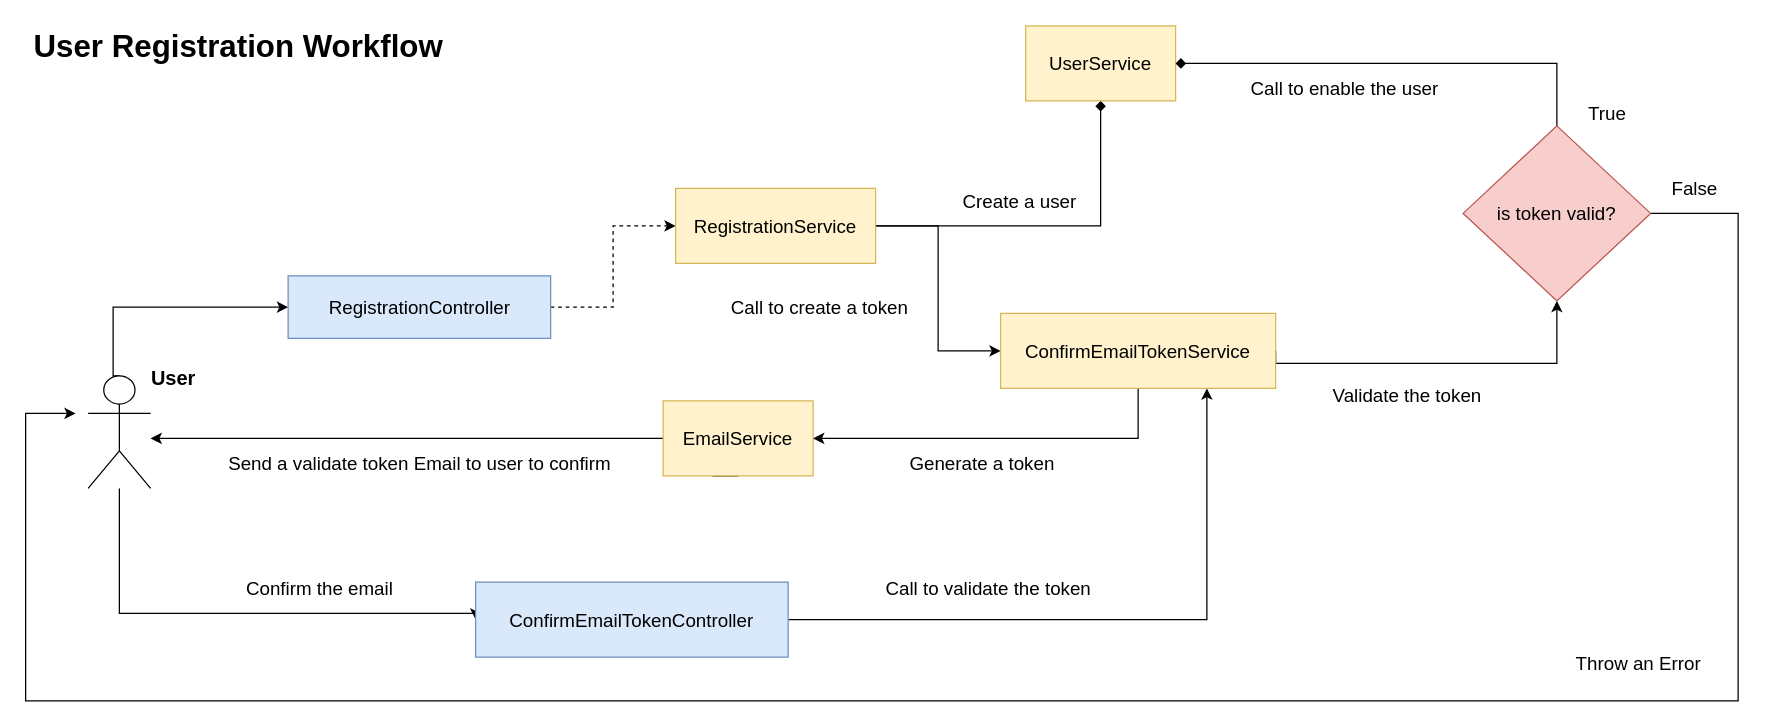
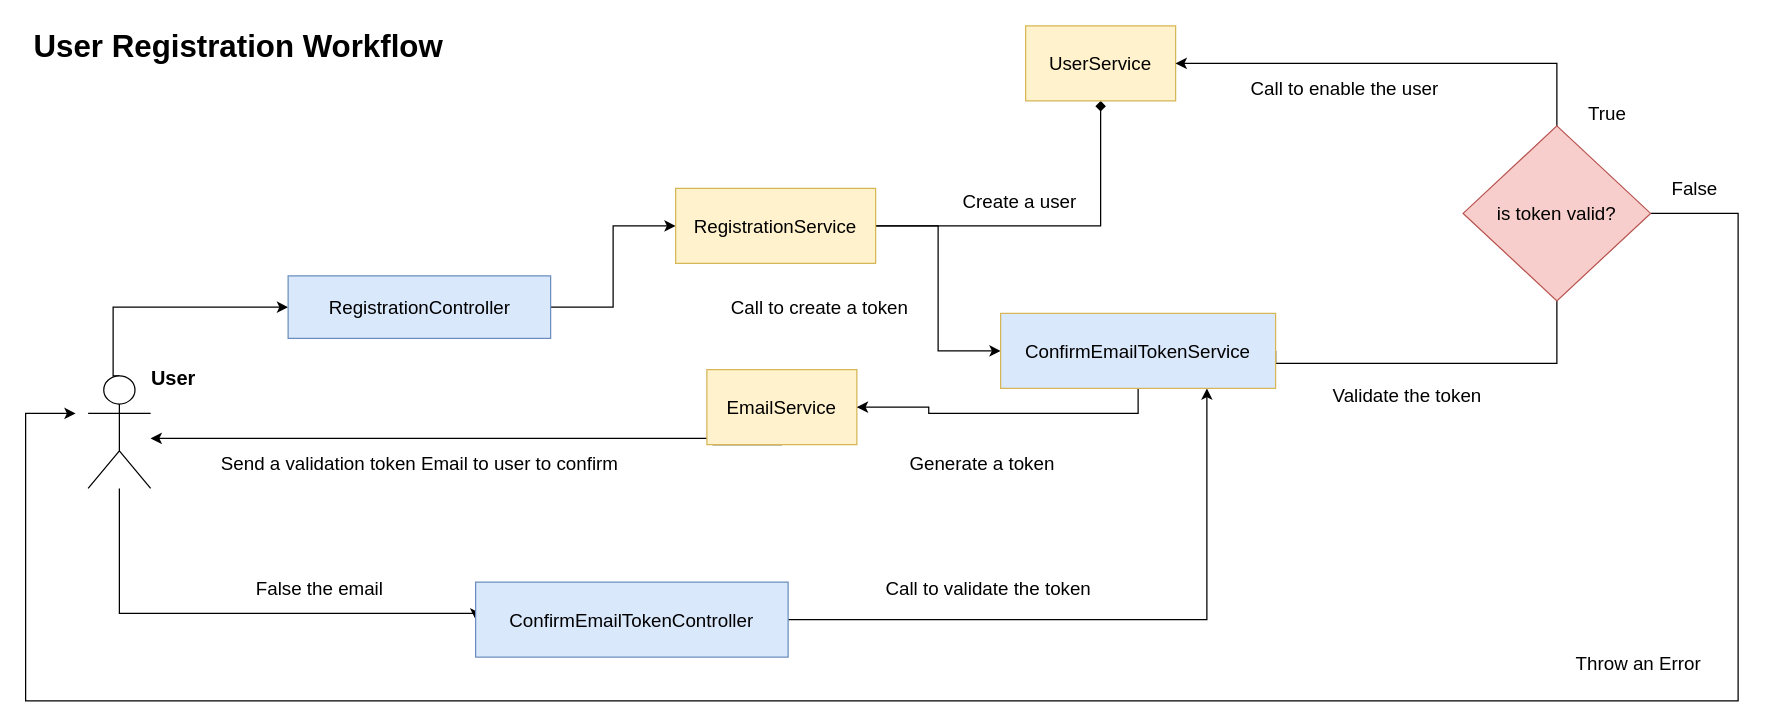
- <mxCell id="24" style="edgeStyle=orthogonalEdgeStyle;rounded=0;orthogonalLoop=1;jettySize=auto;html=1;entryX=1;entryY=0.5;entryDx=0;entryDy=0;fontFamily=Helvetica;fontSize=15;endArrow=diamond;" edge="1" parent="1" source="26" target="11"><mxGeometry relative="1" as="geometry"><Array as="points"><mxPoint x="1245" y="50" /><mxPoint x="940" y="50" /></Array></mxGeometry></mxCell>
+ <mxCell id="24" style="edgeStyle=orthogonalEdgeStyle;rounded=0;orthogonalLoop=1;jettySize=auto;html=1;entryX=1;entryY=0.5;entryDx=0;entryDy=0;fontFamily=Helvetica;fontSize=15;" edge="1" parent="1" source="26" target="11"><mxGeometry relative="1" as="geometry"><Array as="points"><mxPoint x="1245" y="50" /><mxPoint x="940" y="50" /></Array></mxGeometry></mxCell>
- <mxCell id="6" style="edgeStyle=orthogonalEdgeStyle;rounded=0;orthogonalLoop=1;jettySize=auto;html=1;exitX=1;exitY=0.5;exitDx=0;exitDy=0;entryX=0;entryY=0.5;entryDx=0;entryDy=0;fontFamily=Helvetica;fontStyle=0;fontSize=15;dashed=1;" edge="1" parent="1" source="7" target="10"><mxGeometry relative="1" as="geometry" /></mxCell>
+ <mxCell id="6" style="edgeStyle=orthogonalEdgeStyle;rounded=0;orthogonalLoop=1;jettySize=auto;html=1;exitX=1;exitY=0.5;exitDx=0;exitDy=0;entryX=0;entryY=0.5;entryDx=0;entryDy=0;fontFamily=Helvetica;fontStyle=0;fontSize=15;" edge="1" parent="1" source="7" target="10"><mxGeometry relative="1" as="geometry" /></mxCell>
- <mxCell id="20" style="edgeStyle=orthogonalEdgeStyle;rounded=0;orthogonalLoop=1;jettySize=auto;html=1;exitX=1;exitY=0.5;exitDx=0;exitDy=0;fontFamily=Helvetica;fontSize=15;entryX=0.5;entryY=1;entryDx=0;entryDy=0;" edge="1" parent="1" source="21" target="26"><mxGeometry relative="1" as="geometry"><mxPoint x="1090" y="290" as="targetPoint" /><Array as="points"><mxPoint x="1020" y="290" /><mxPoint x="1245" y="290" /></Array></mxGeometry></mxCell>
+ <mxCell id="20" style="edgeStyle=orthogonalEdgeStyle;rounded=0;orthogonalLoop=1;jettySize=auto;html=1;exitX=1;exitY=0.5;exitDx=0;exitDy=0;fontFamily=Helvetica;fontSize=15;entryX=0.5;entryY=1;entryDx=0;entryDy=0;endArrow=none;" edge="1" parent="1" source="21" target="26"><mxGeometry relative="1" as="geometry"><mxPoint x="1090" y="290" as="targetPoint" /><Array as="points"><mxPoint x="1020" y="290" /><mxPoint x="1245" y="290" /></Array></mxGeometry></mxCell>
- <mxCell id="21" value="ConfirmEmailTokenService" style="whiteSpace=wrap;html=1;fontFamily=Helvetica;fontSize=15;fillColor=#fff2cc;strokeColor=#d6b656;" vertex="1" parent="1"><mxGeometry x="800" y="250" width="220" height="60" as="geometry" /></mxCell>
+ <mxCell id="21" value="ConfirmEmailTokenService" style="whiteSpace=wrap;html=1;fontFamily=Helvetica;fontSize=15;fillColor=#dae8fc;strokeColor=#d6b656;" vertex="1" parent="1"><mxGeometry x="800" y="250" width="220" height="60" as="geometry" /></mxCell>
- <mxCell id="13" value="EmailService" style="rounded=0;whiteSpace=wrap;html=1;fontFamily=Helvetica;fontStyle=0;fontSize=15;fillColor=#fff2cc;strokeColor=#d6b656;" vertex="1" parent="1"><mxGeometry x="530" y="320" width="120" height="60" as="geometry" /></mxCell>
+ <mxCell id="13" value="EmailService" style="rounded=0;whiteSpace=wrap;html=1;fontFamily=Helvetica;fontStyle=0;fontSize=15;fillColor=#fff2cc;strokeColor=#d6b656;" vertex="1" parent="1"><mxGeometry x="565" y="295" width="120" height="60" as="geometry" /></mxCell>
- <mxCell id="15" value="Send a validate token Email to user to confirm" style="text;html=1;resizable=0;autosize=1;align=center;verticalAlign=middle;points=[];fillColor=none;strokeColor=none;rounded=0;fontFamily=Helvetica;fontStyle=0;fontSize=15;" vertex="1" parent="1"><mxGeometry x="170" y="360" width="330" height="20" as="geometry" /></mxCell>
+ <mxCell id="15" value="Send a validation token Email to user to confirm" style="text;html=1;resizable=0;autosize=1;align=center;verticalAlign=middle;points=[];fillColor=none;strokeColor=none;rounded=0;fontFamily=Helvetica;fontStyle=0;fontSize=15;" vertex="1" parent="1"><mxGeometry x="170" y="360" width="330" height="20" as="geometry" /></mxCell>
- <mxCell id="18" value="Confirm the email" style="text;html=1;resizable=0;autosize=1;align=center;verticalAlign=middle;points=[];fillColor=none;strokeColor=none;rounded=0;fontFamily=Helvetica;fontSize=15;" vertex="1" parent="1"><mxGeometry x="190" y="460" width="130" height="20" as="geometry" /></mxCell>
+ <mxCell id="18" value="False the email" style="text;html=1;resizable=0;autosize=1;align=center;verticalAlign=middle;points=[];fillColor=none;strokeColor=none;rounded=0;fontFamily=Helvetica;fontSize=15;" vertex="1" parent="1"><mxGeometry x="190" y="460" width="130" height="20" as="geometry" /></mxCell>
